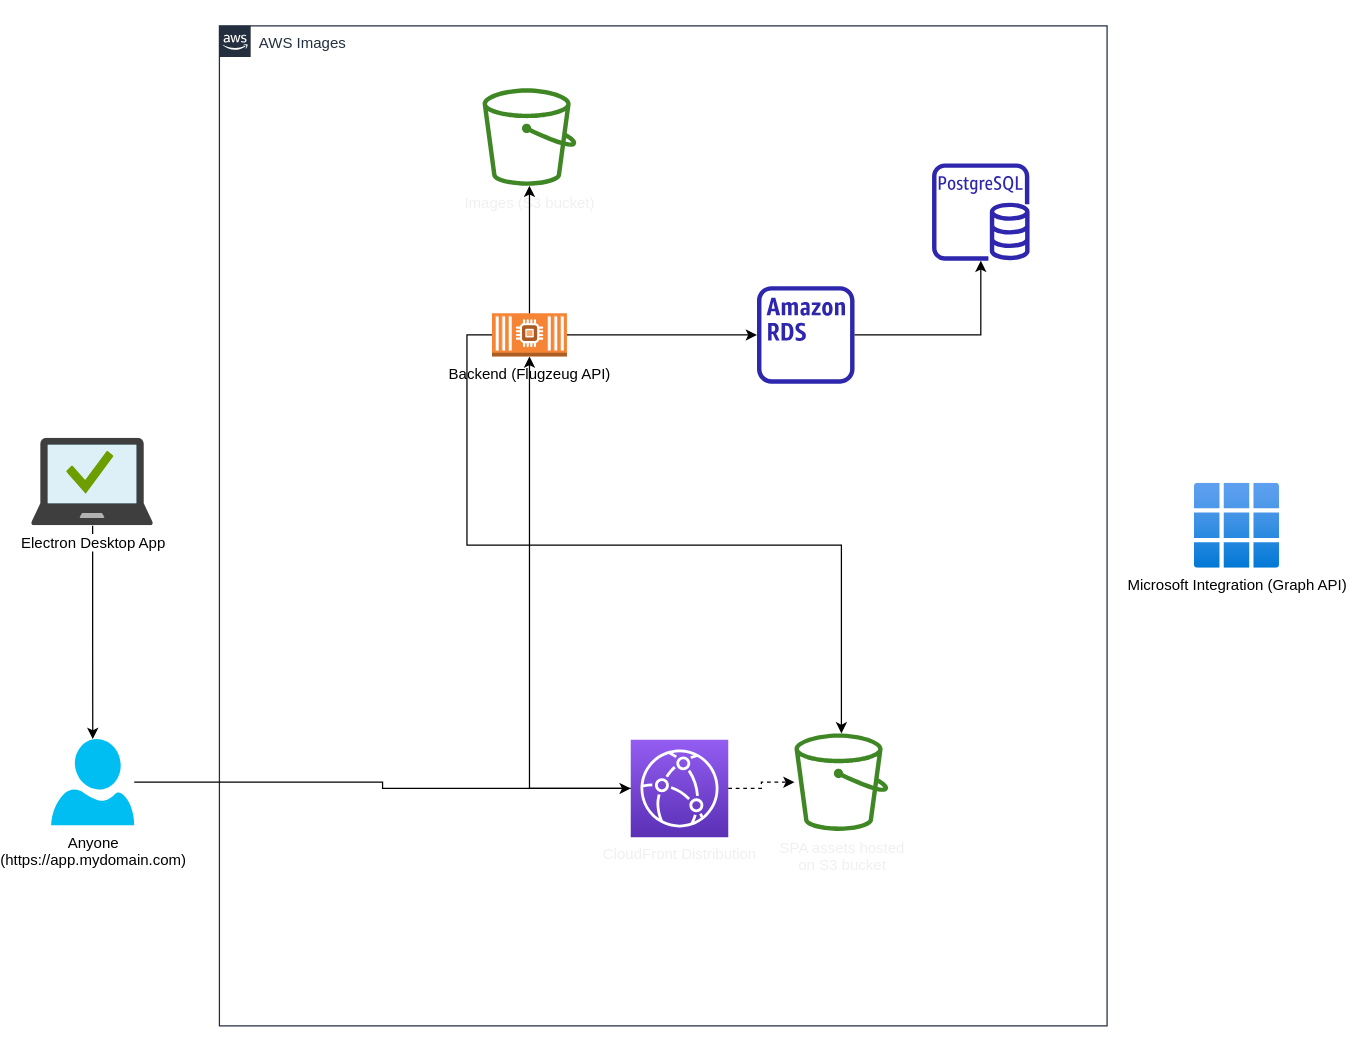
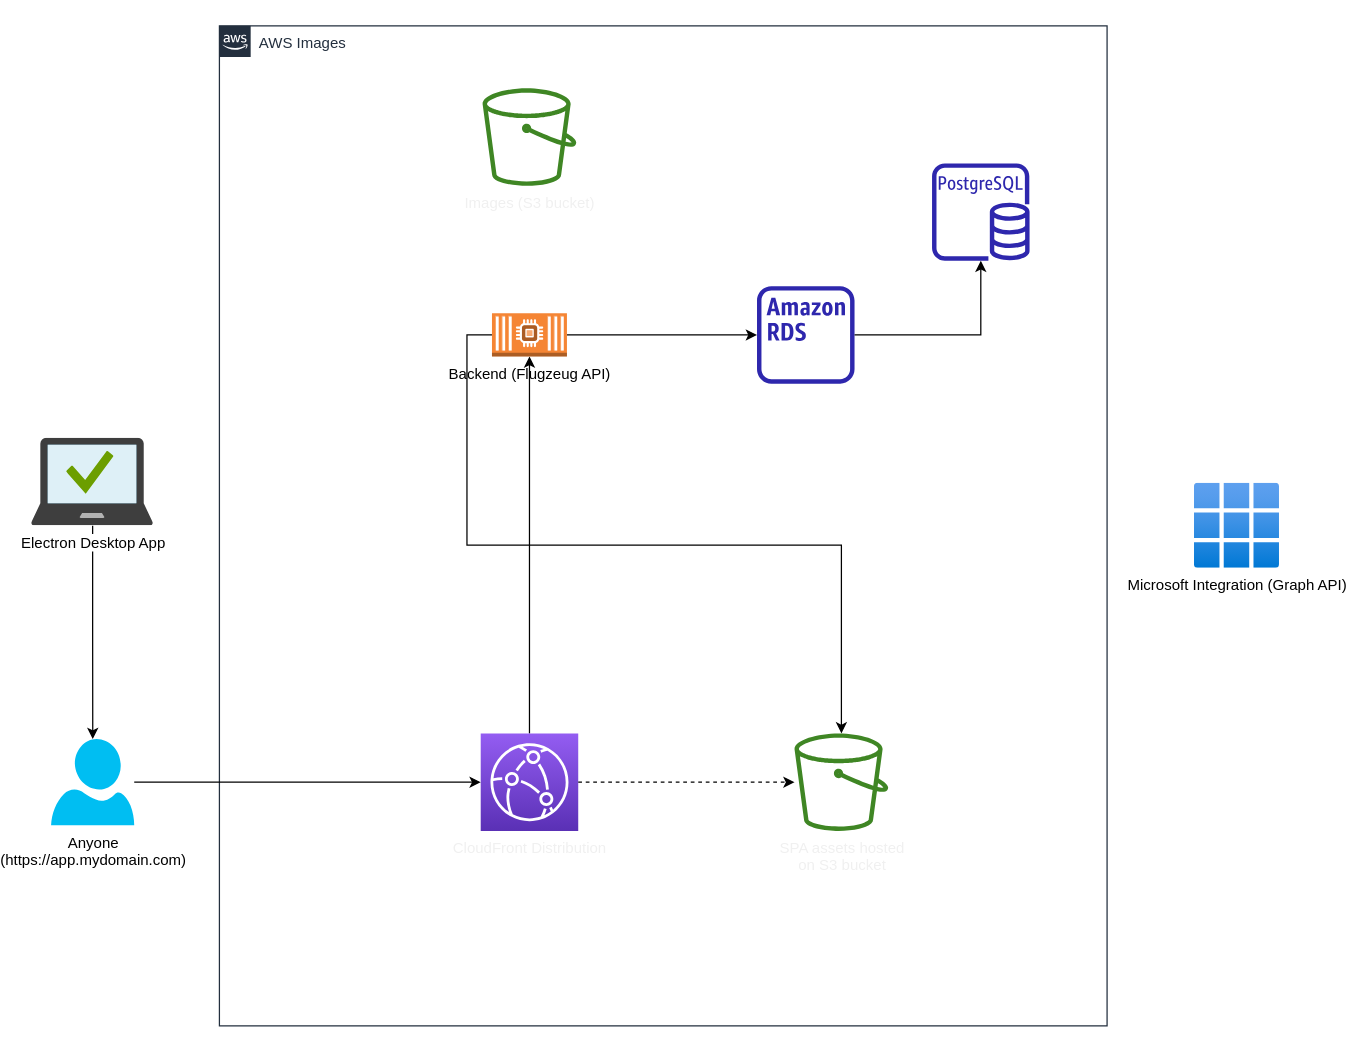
- <mxCell id="14" style="edgeStyle=orthogonalEdgeStyle;rounded=0;orthogonalLoop=1;jettySize=auto;html=1;exitX=0.5;exitY=0;exitDx=0;exitDy=0;exitPerimeter=0;" parent="3" source="11" target="13" edge="1"><mxGeometry relative="1" as="geometry" /></mxCell>
- <mxCell id="5" value="&lt;font color=&quot;#f0f0f0&quot;&gt;CloudFront Distribution&lt;/font&gt;" style="sketch=0;points=[[0,0,0],[0.25,0,0],[0.5,0,0],[0.75,0,0],[1,0,0],[0,1,0],[0.25,1,0],[0.5,1,0],[0.75,1,0],[1,1,0],[0,0.25,0],[0,0.5,0],[0,0.75,0],[1,0.25,0],[1,0.5,0],[1,0.75,0]];outlineConnect=0;fontColor=#232F3E;gradientColor=#945DF2;gradientDirection=north;fillColor=#5A30B5;strokeColor=#ffffff;dashed=0;verticalLabelPosition=bottom;verticalAlign=top;align=center;html=1;fontSize=12;fontStyle=0;aspect=fixed;shape=mxgraph.aws4.resourceIcon;resIcon=mxgraph.aws4.cloudfront;" parent="3" vertex="1"><mxGeometry x="329" y="571" width="78" height="78" as="geometry" /></mxCell>
+ <mxCell id="5" value="&lt;font color=&quot;#f0f0f0&quot;&gt;CloudFront Distribution&lt;/font&gt;" style="sketch=0;points=[[0,0,0],[0.25,0,0],[0.5,0,0],[0.75,0,0],[1,0,0],[0,1,0],[0.25,1,0],[0.5,1,0],[0.75,1,0],[1,1,0],[0,0.25,0],[0,0.5,0],[0,0.75,0],[1,0.25,0],[1,0.5,0],[1,0.75,0]];outlineConnect=0;fontColor=#232F3E;gradientColor=#945DF2;gradientDirection=north;fillColor=#5A30B5;strokeColor=#ffffff;dashed=0;verticalLabelPosition=bottom;verticalAlign=top;align=center;html=1;fontSize=12;fontStyle=0;aspect=fixed;shape=mxgraph.aws4.resourceIcon;resIcon=mxgraph.aws4.cloudfront;" parent="3" vertex="1"><mxGeometry x="209" y="566" width="78" height="78" as="geometry" /></mxCell>
